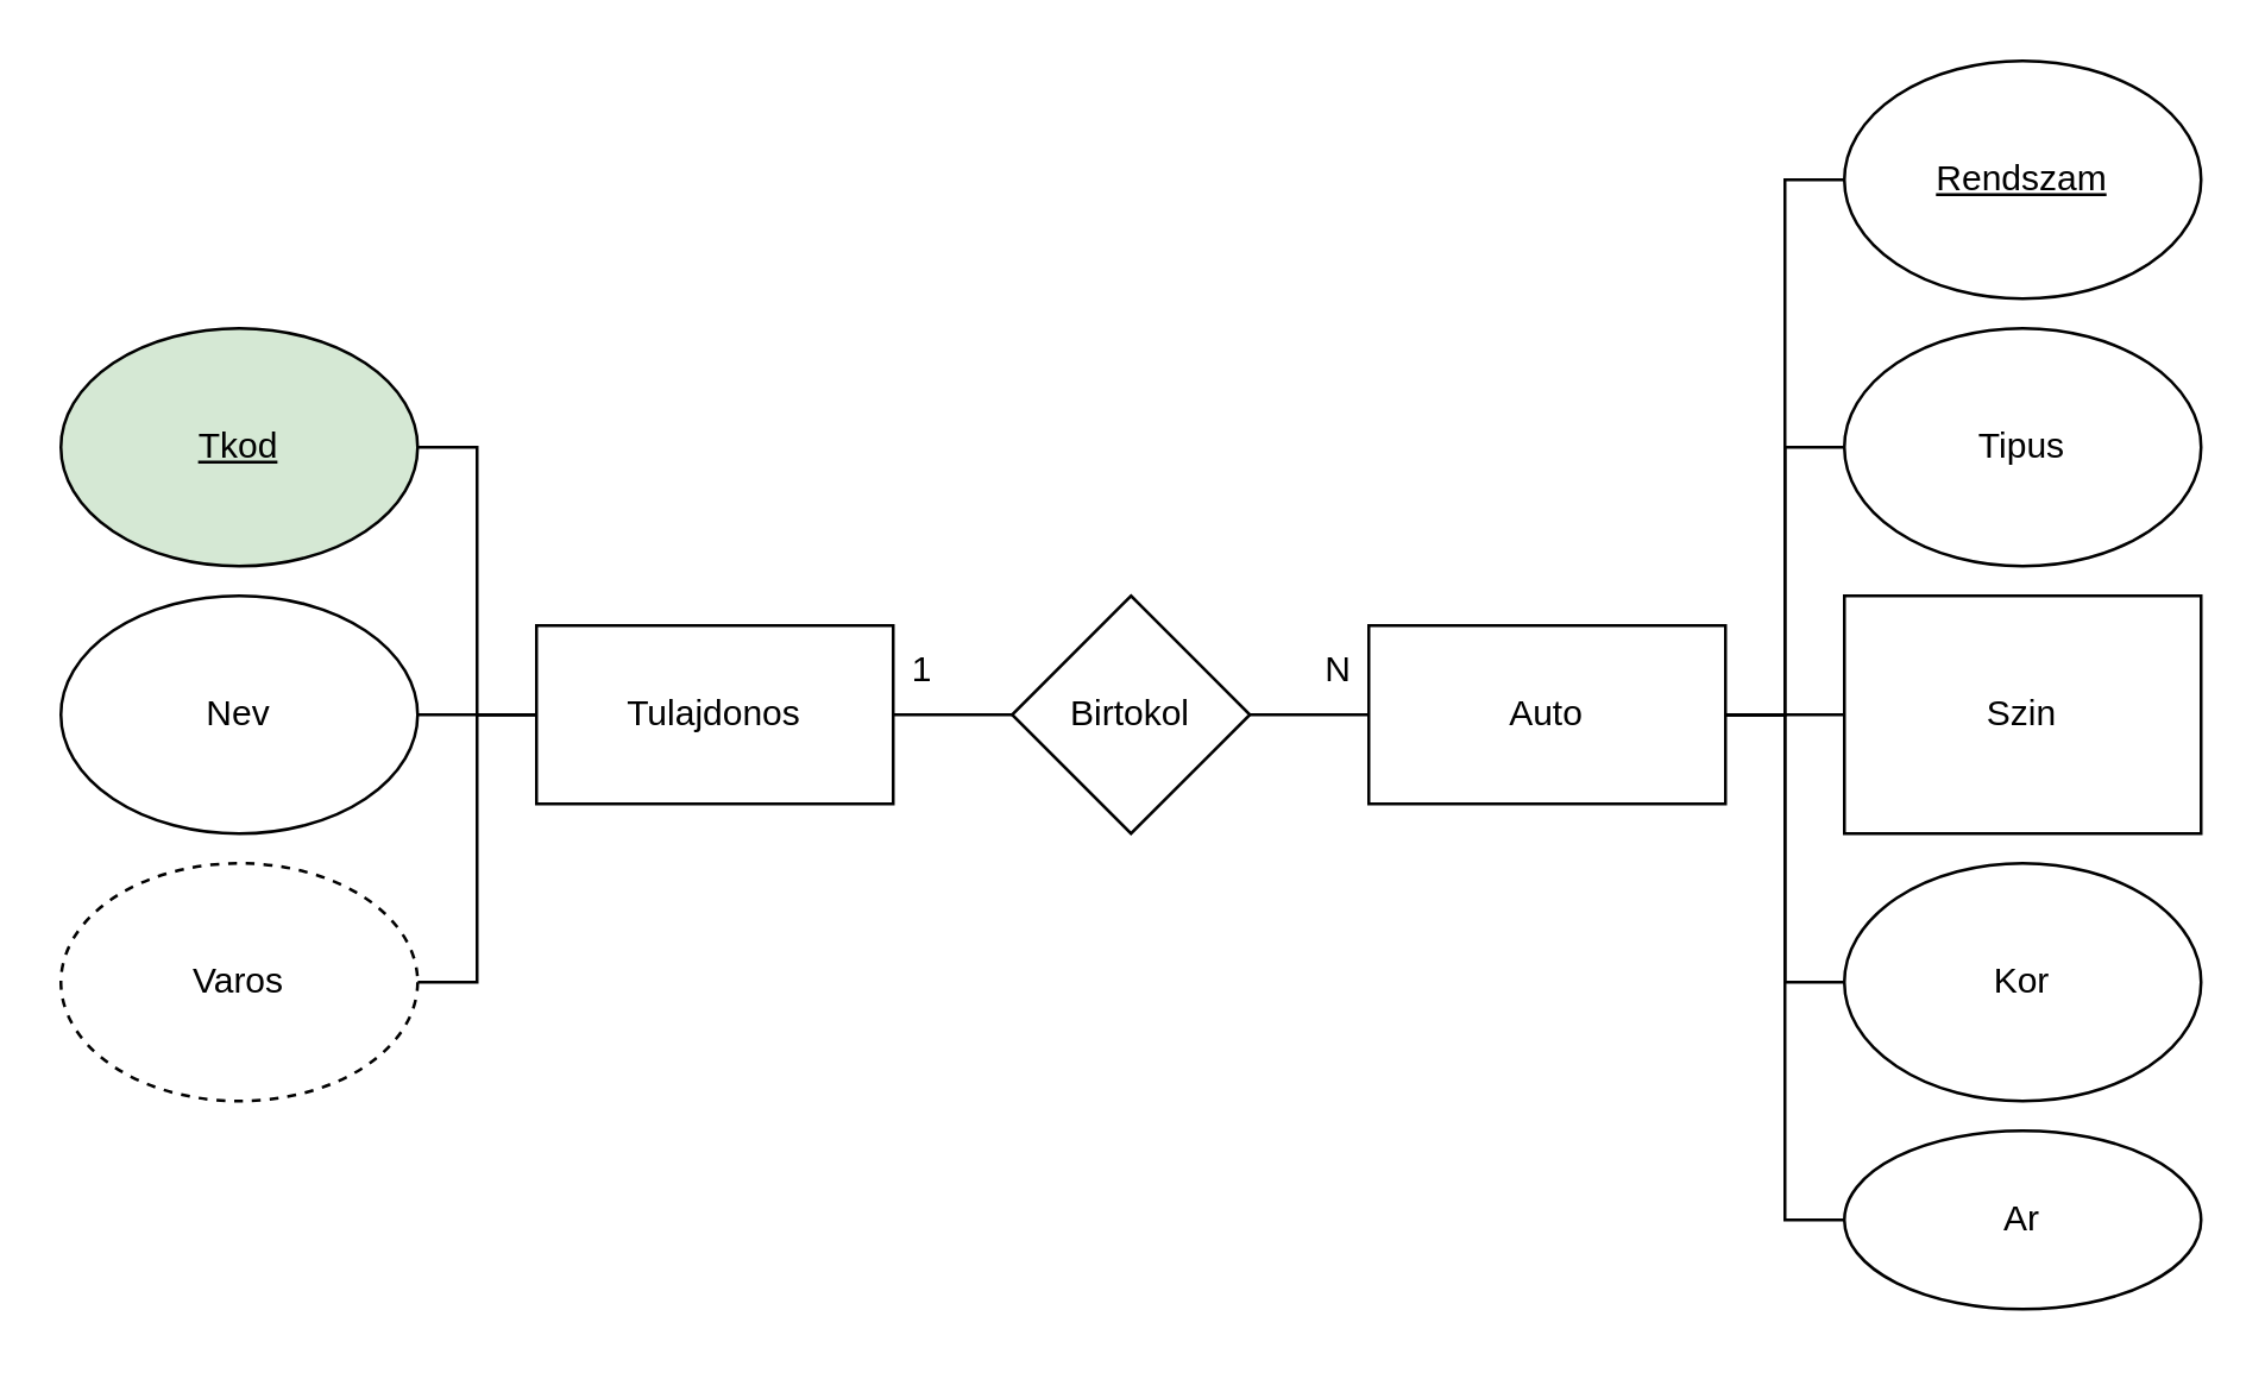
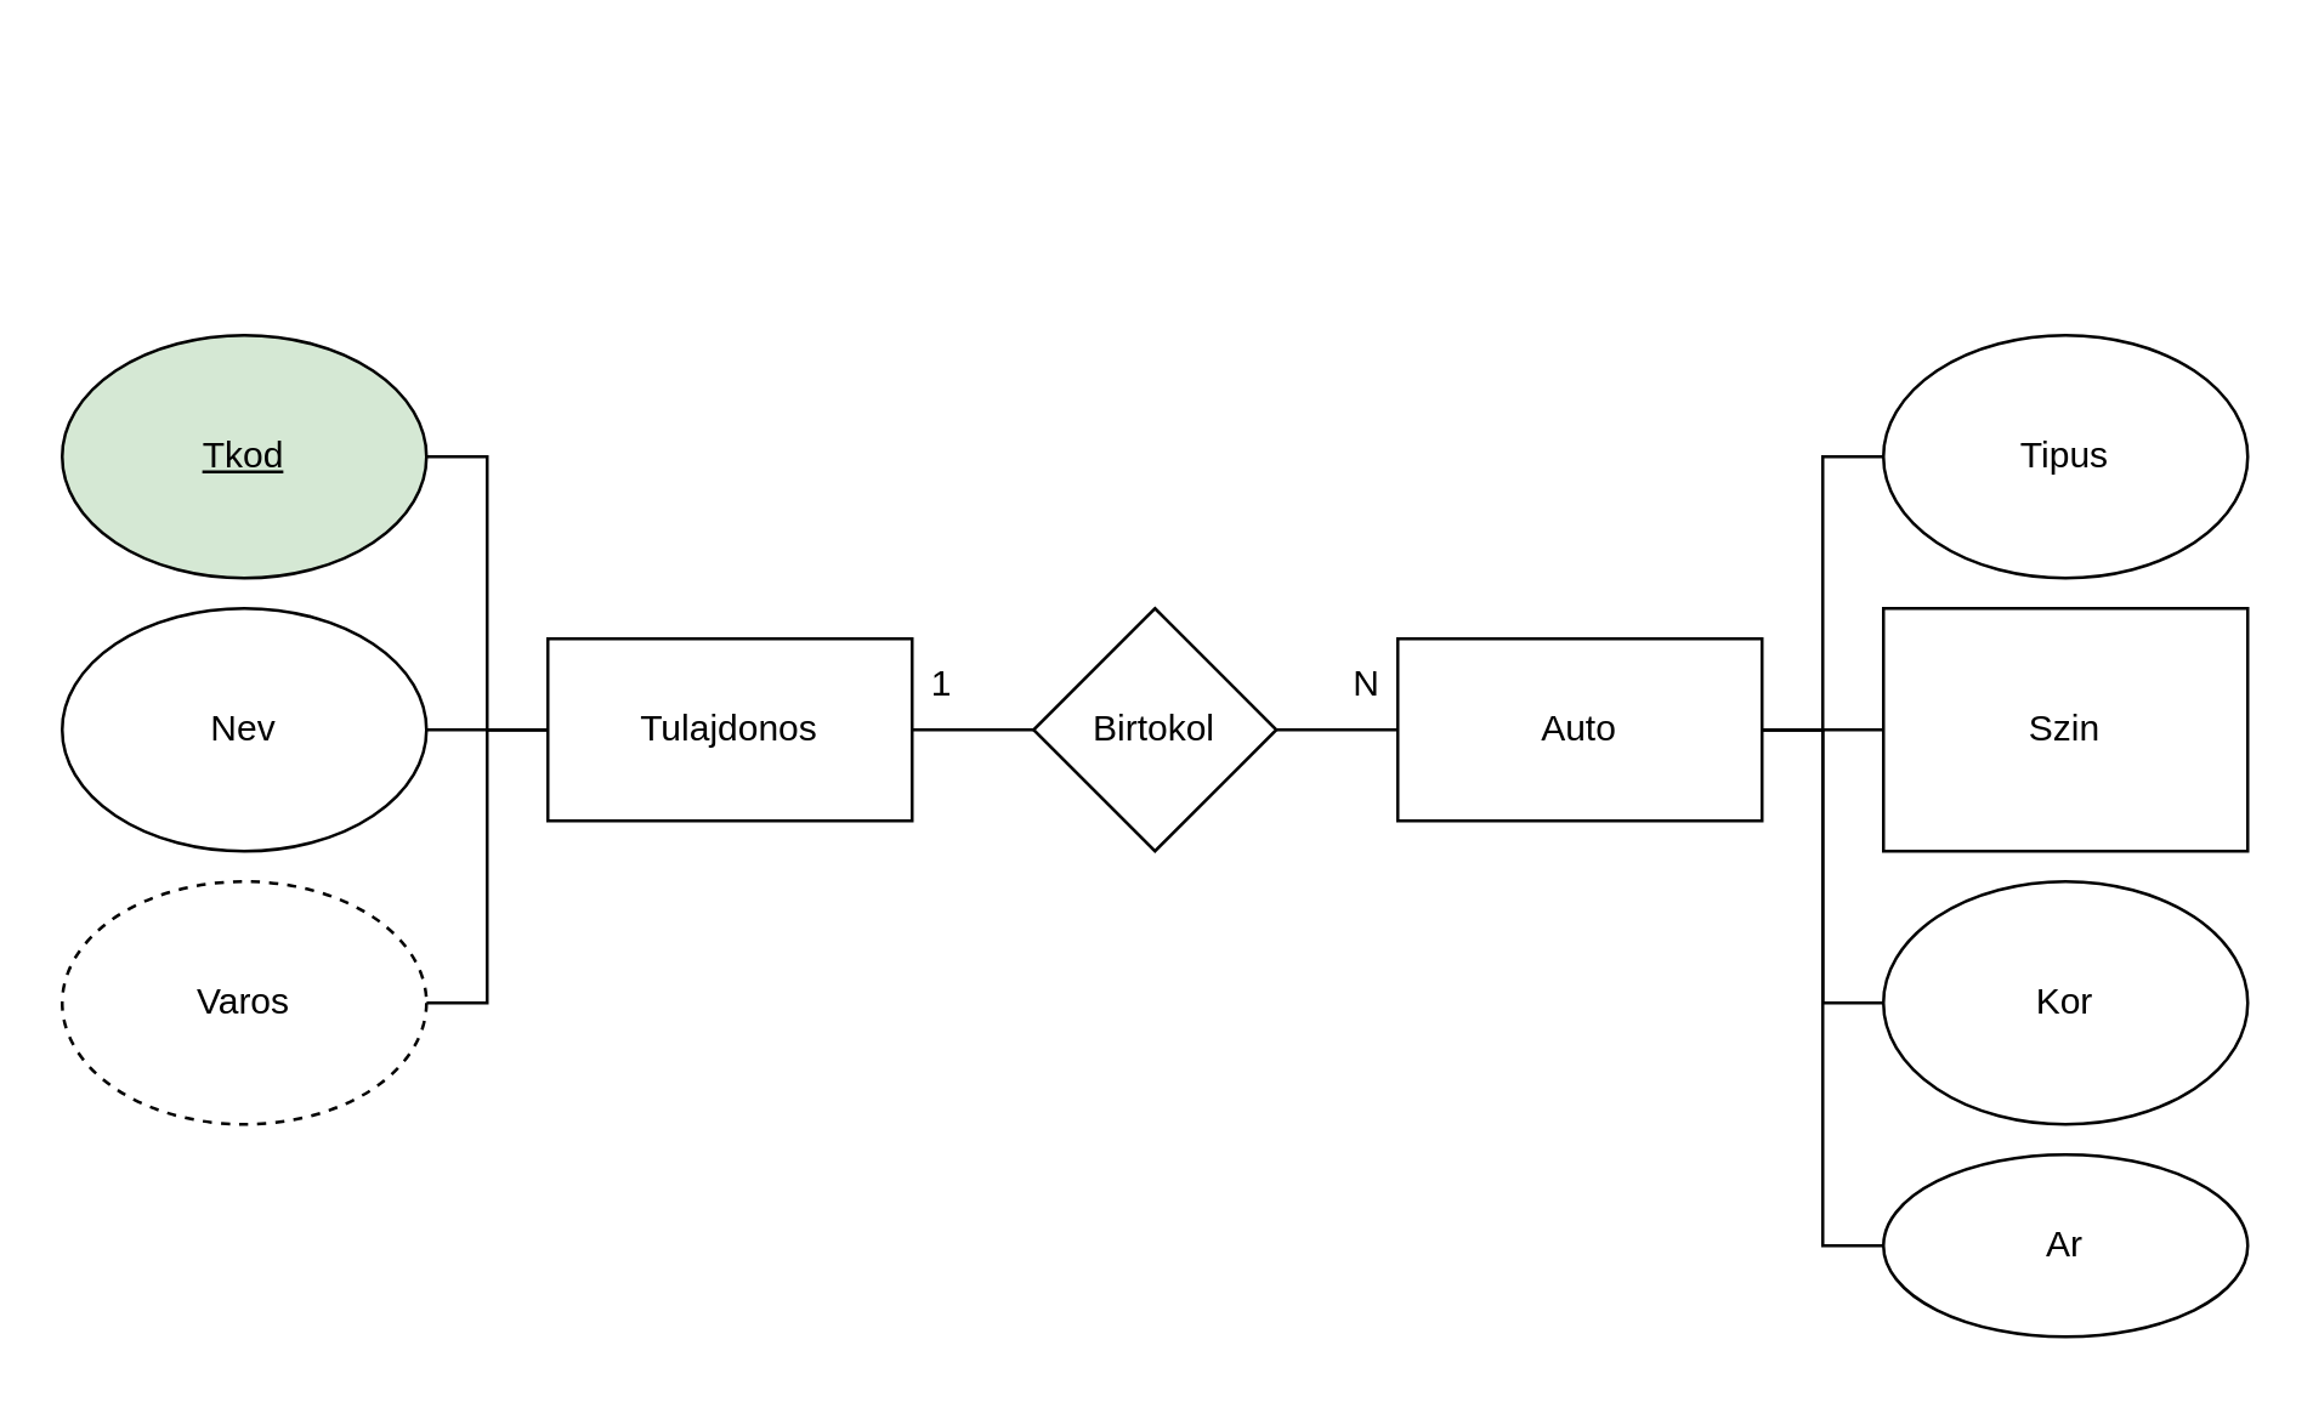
- <mxCell id="10" value="&lt;u&gt;Rendszam&lt;/u&gt;" style="ellipse;whiteSpace=wrap;html=1;" vertex="1" parent="1"><mxGeometry x="620" y="20" width="120" height="80" as="geometry" /></mxCell>
- <mxCell id="9" style="edgeStyle=orthogonalEdgeStyle;rounded=0;orthogonalLoop=1;jettySize=auto;html=1;entryX=1;entryY=0.5;entryDx=0;entryDy=0;endArrow=none;startFill=0;" edge="1" parent="1" source="10" target="6"><mxGeometry relative="1" as="geometry" /></mxCell>
